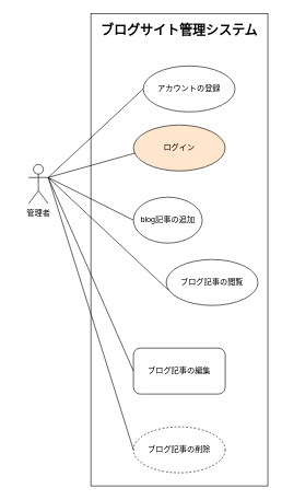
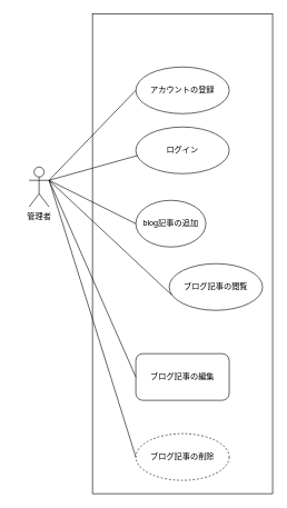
- <mxCell id="9" value="ブログサイト管理システム" style="text;html=1;strokeColor=none;fillColor=none;align=center;verticalAlign=middle;whiteSpace=wrap;rounded=0;fontSize=20;fontStyle=1" parent="1" vertex="1"><mxGeometry x="143" y="30" width="260" height="30" as="geometry" /></mxCell>
- <mxCell id="4" value="アカウントの登録" style="ellipse;whiteSpace=wrap;html=1;" parent="1" vertex="1"><mxGeometry x="218" y="100" width="140" height="70" as="geometry" /></mxCell>
+ <mxCell id="4" value="アカウントの登録" style="ellipse;whiteSpace=wrap;html=1;" parent="1" vertex="1"><mxGeometry x="203" y="100" width="140" height="70" as="geometry" /></mxCell>
- <mxCell id="5" value="ログイン" style="ellipse;whiteSpace=wrap;html=1;fillColor=#ffe6cc;" parent="1" vertex="1"><mxGeometry x="203" y="190" width="140" height="70" as="geometry" /></mxCell>
+ <mxCell id="5" value="ログイン" style="ellipse;whiteSpace=wrap;html=1;" parent="1" vertex="1"><mxGeometry x="203" y="190" width="140" height="70" as="geometry" /></mxCell>
